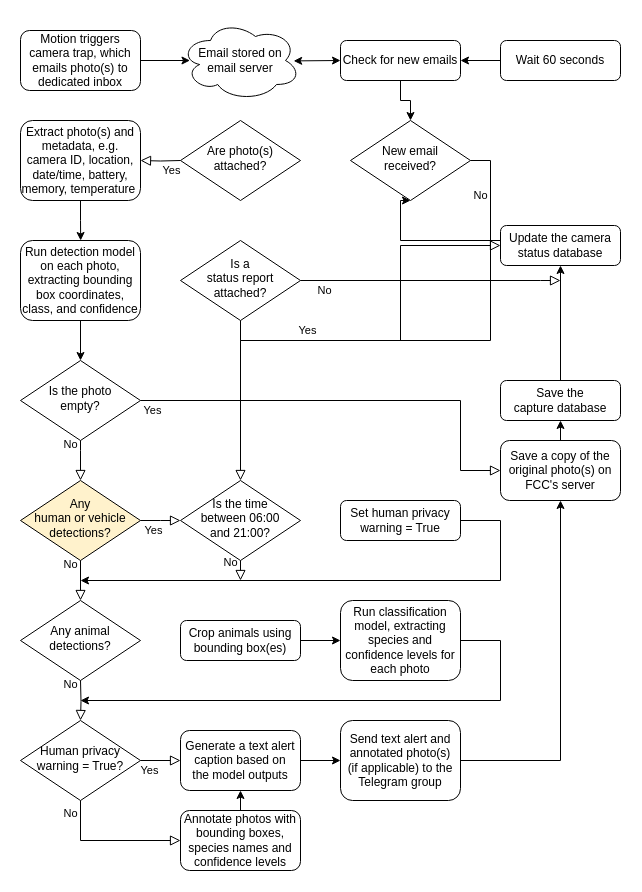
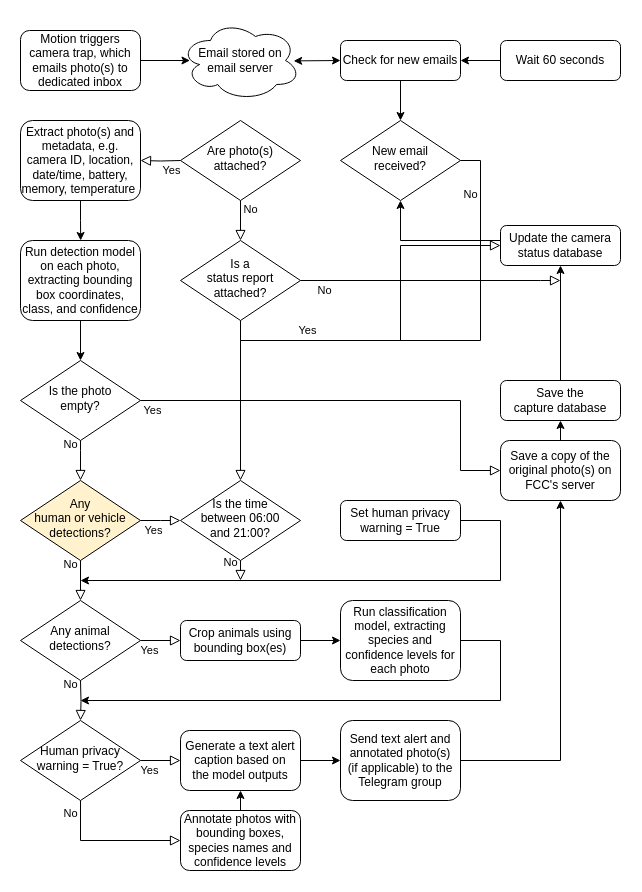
- <mxCell id="2" value="New email received?" style="rhombus;whiteSpace=wrap;html=1;shadow=0;fontFamily=Helvetica;fontSize=12;align=center;strokeWidth=1;spacing=6;spacingTop=-4;" parent="1" vertex="1"><mxGeometry x="350" y="120" width="120" height="80" as="geometry" /></mxCell>
+ <mxCell id="2" value="New email received?" style="rhombus;whiteSpace=wrap;html=1;shadow=0;fontFamily=Helvetica;fontSize=12;align=center;strokeWidth=1;spacing=6;spacingTop=-4;" parent="1" vertex="1"><mxGeometry x="340" y="120" width="120" height="80" as="geometry" /></mxCell>
+ <mxCell id="21" value="No" style="rounded=0;html=1;jettySize=auto;orthogonalLoop=1;fontSize=11;endArrow=block;endFill=0;endSize=8;strokeWidth=1;shadow=0;labelBackgroundColor=none;edgeStyle=orthogonalEdgeStyle;exitX=0.5;exitY=1;exitDx=0;exitDy=0;entryX=0.5;entryY=0;entryDx=0;entryDy=0;" parent="1" source="15" target="16" edge="1"><mxGeometry x="-0.534" y="10" relative="1" as="geometry"><mxPoint as="offset" /><mxPoint x="350" y="190" as="sourcePoint" /><mxPoint x="310" y="190" as="targetPoint" /></mxGeometry></mxCell>
+ <mxCell id="38" value="Yes" style="edgeStyle=orthogonalEdgeStyle;rounded=0;html=1;jettySize=auto;orthogonalLoop=1;fontSize=11;endArrow=block;endFill=0;endSize=8;strokeWidth=1;shadow=0;labelBackgroundColor=none;entryX=0;entryY=0.5;entryDx=0;entryDy=0;exitX=1;exitY=0.5;exitDx=0;exitDy=0;" parent="1" source="27" target="12" edge="1"><mxGeometry x="-0.538" y="-10" relative="1" as="geometry"><mxPoint as="offset" /><mxPoint x="140" y="599.84" as="sourcePoint" /><mxPoint x="178.68" y="600" as="targetPoint" /><Array as="points" /></mxGeometry></mxCell>
